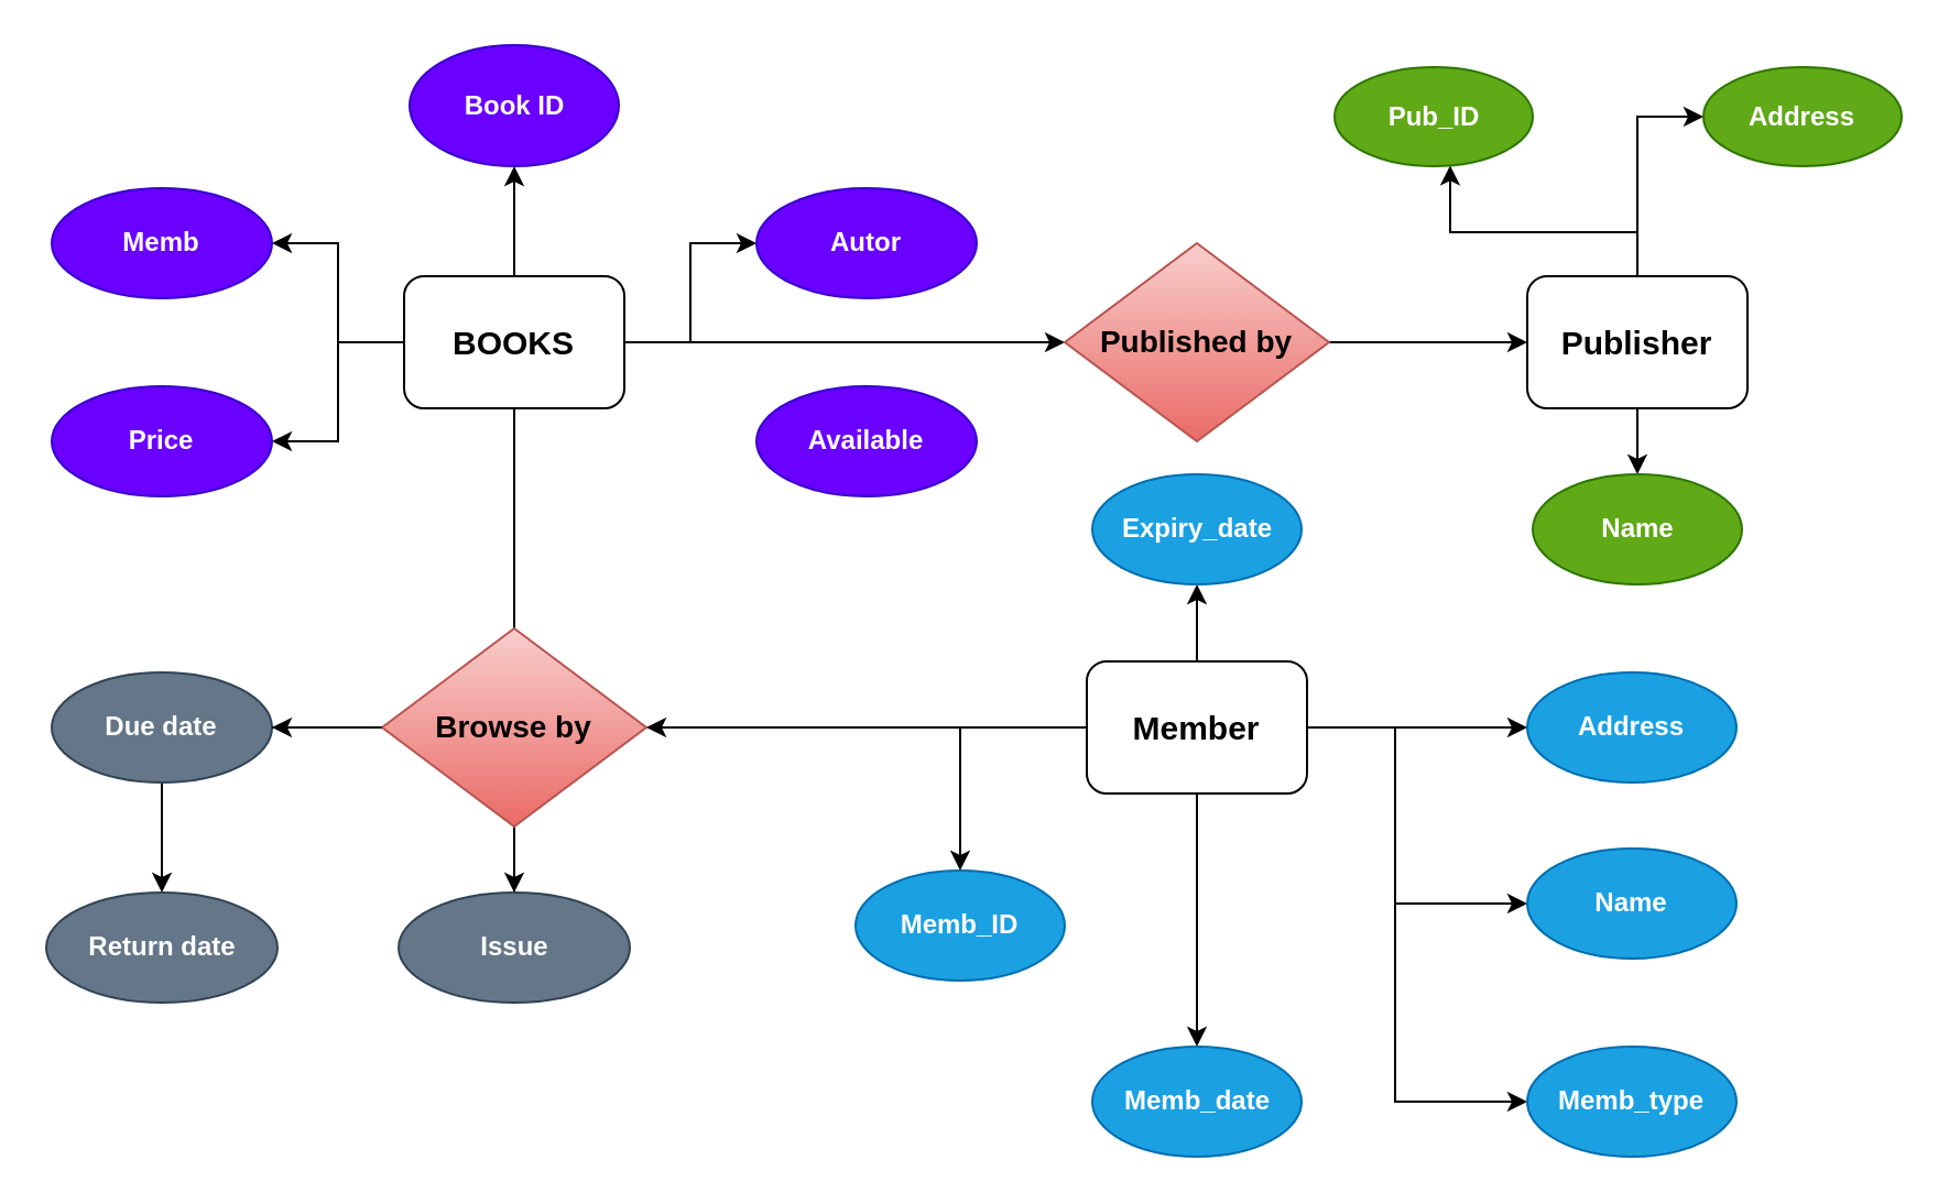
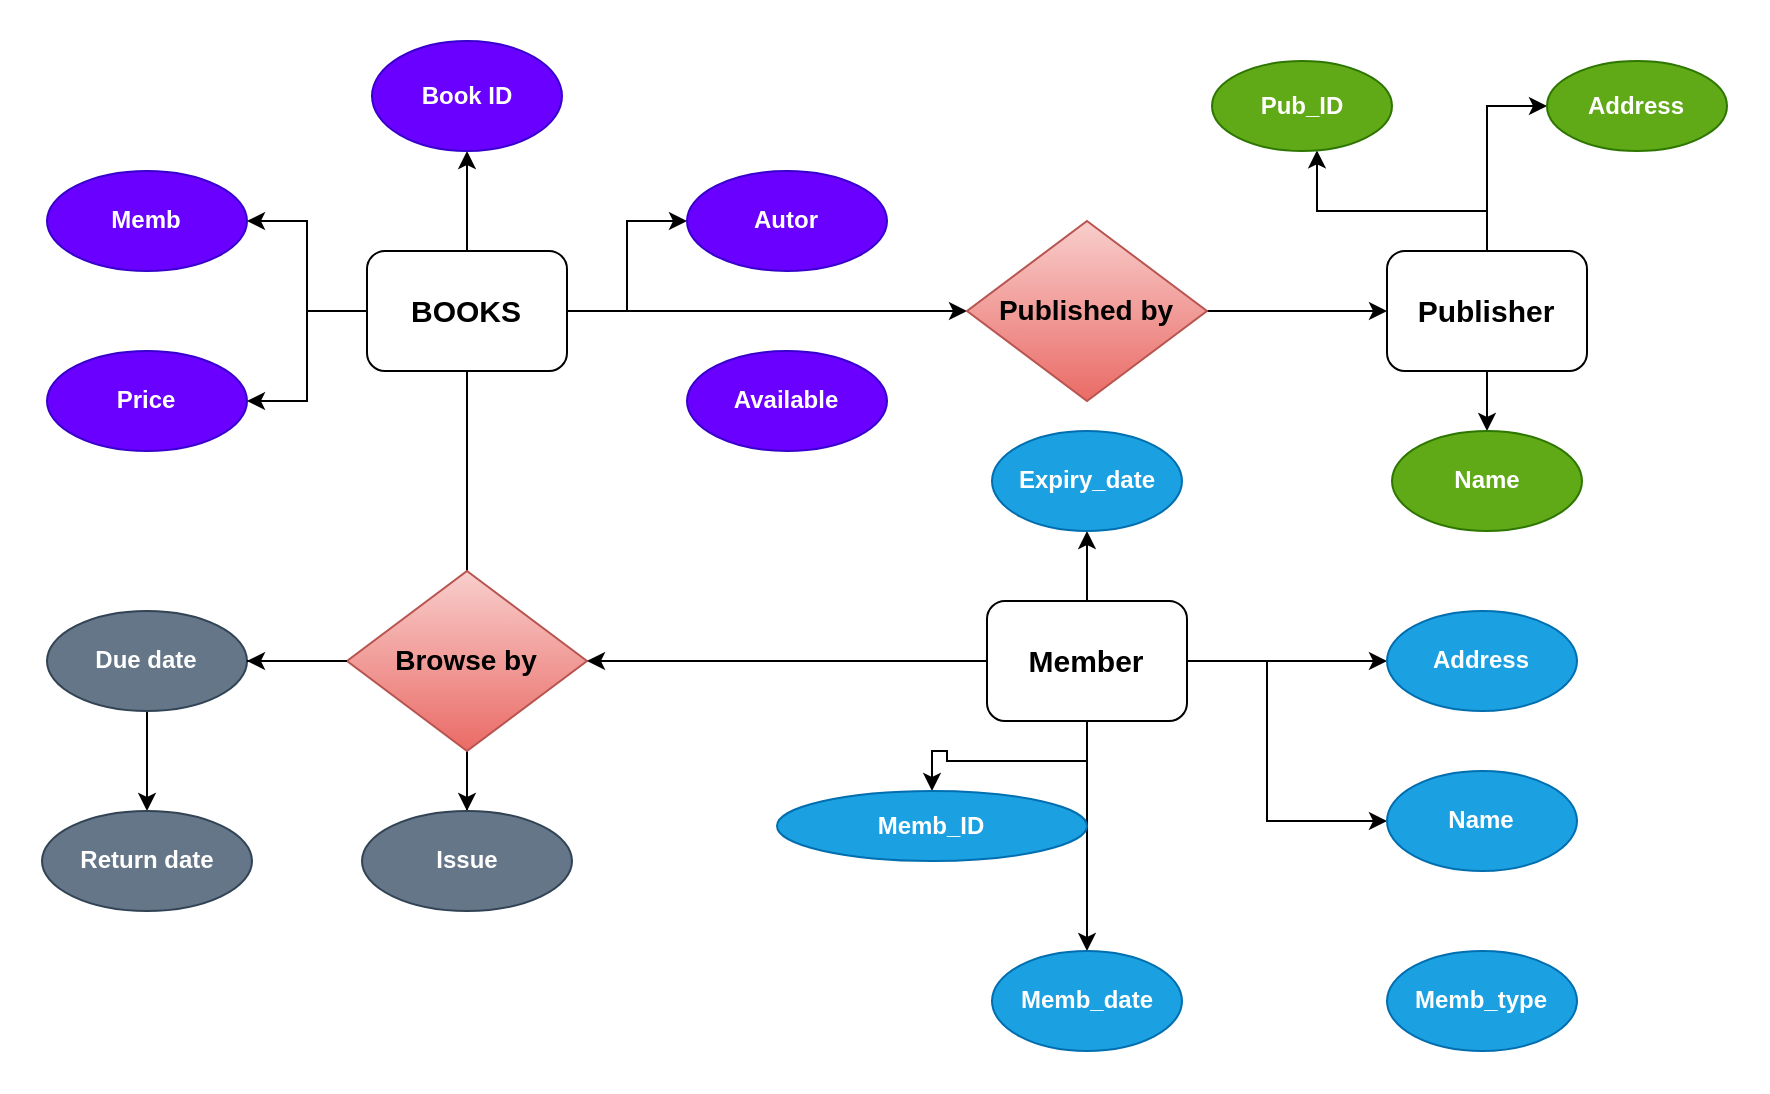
- <mxCell id="41" value="&lt;b&gt;Memb_ID&lt;/b&gt;" style="ellipse;whiteSpace=wrap;html=1;fillColor=#1ba1e2;strokeColor=#006EAF;fontColor=#ffffff;" vertex="1" parent="1"><mxGeometry x="388" y="395" width="95" height="50" as="geometry" /></mxCell>
+ <mxCell id="41" value="&lt;b&gt;Memb_ID&lt;/b&gt;" style="ellipse;whiteSpace=wrap;html=1;fillColor=#1ba1e2;strokeColor=#006EAF;fontColor=#ffffff;" vertex="1" parent="1"><mxGeometry x="388" y="395" width="155" height="35" as="geometry" /></mxCell>
- <mxCell id="37" style="edgeStyle=orthogonalEdgeStyle;rounded=0;orthogonalLoop=1;jettySize=auto;html=1;entryX=0;entryY=0.5;entryDx=0;entryDy=0;" edge="1" source="38" target="44" parent="1"><mxGeometry relative="1" as="geometry"><mxPoint x="643" y="485" as="targetPoint" /><Array as="points"><mxPoint x="633" y="330" /><mxPoint x="633" y="500" /></Array></mxGeometry></mxCell>
